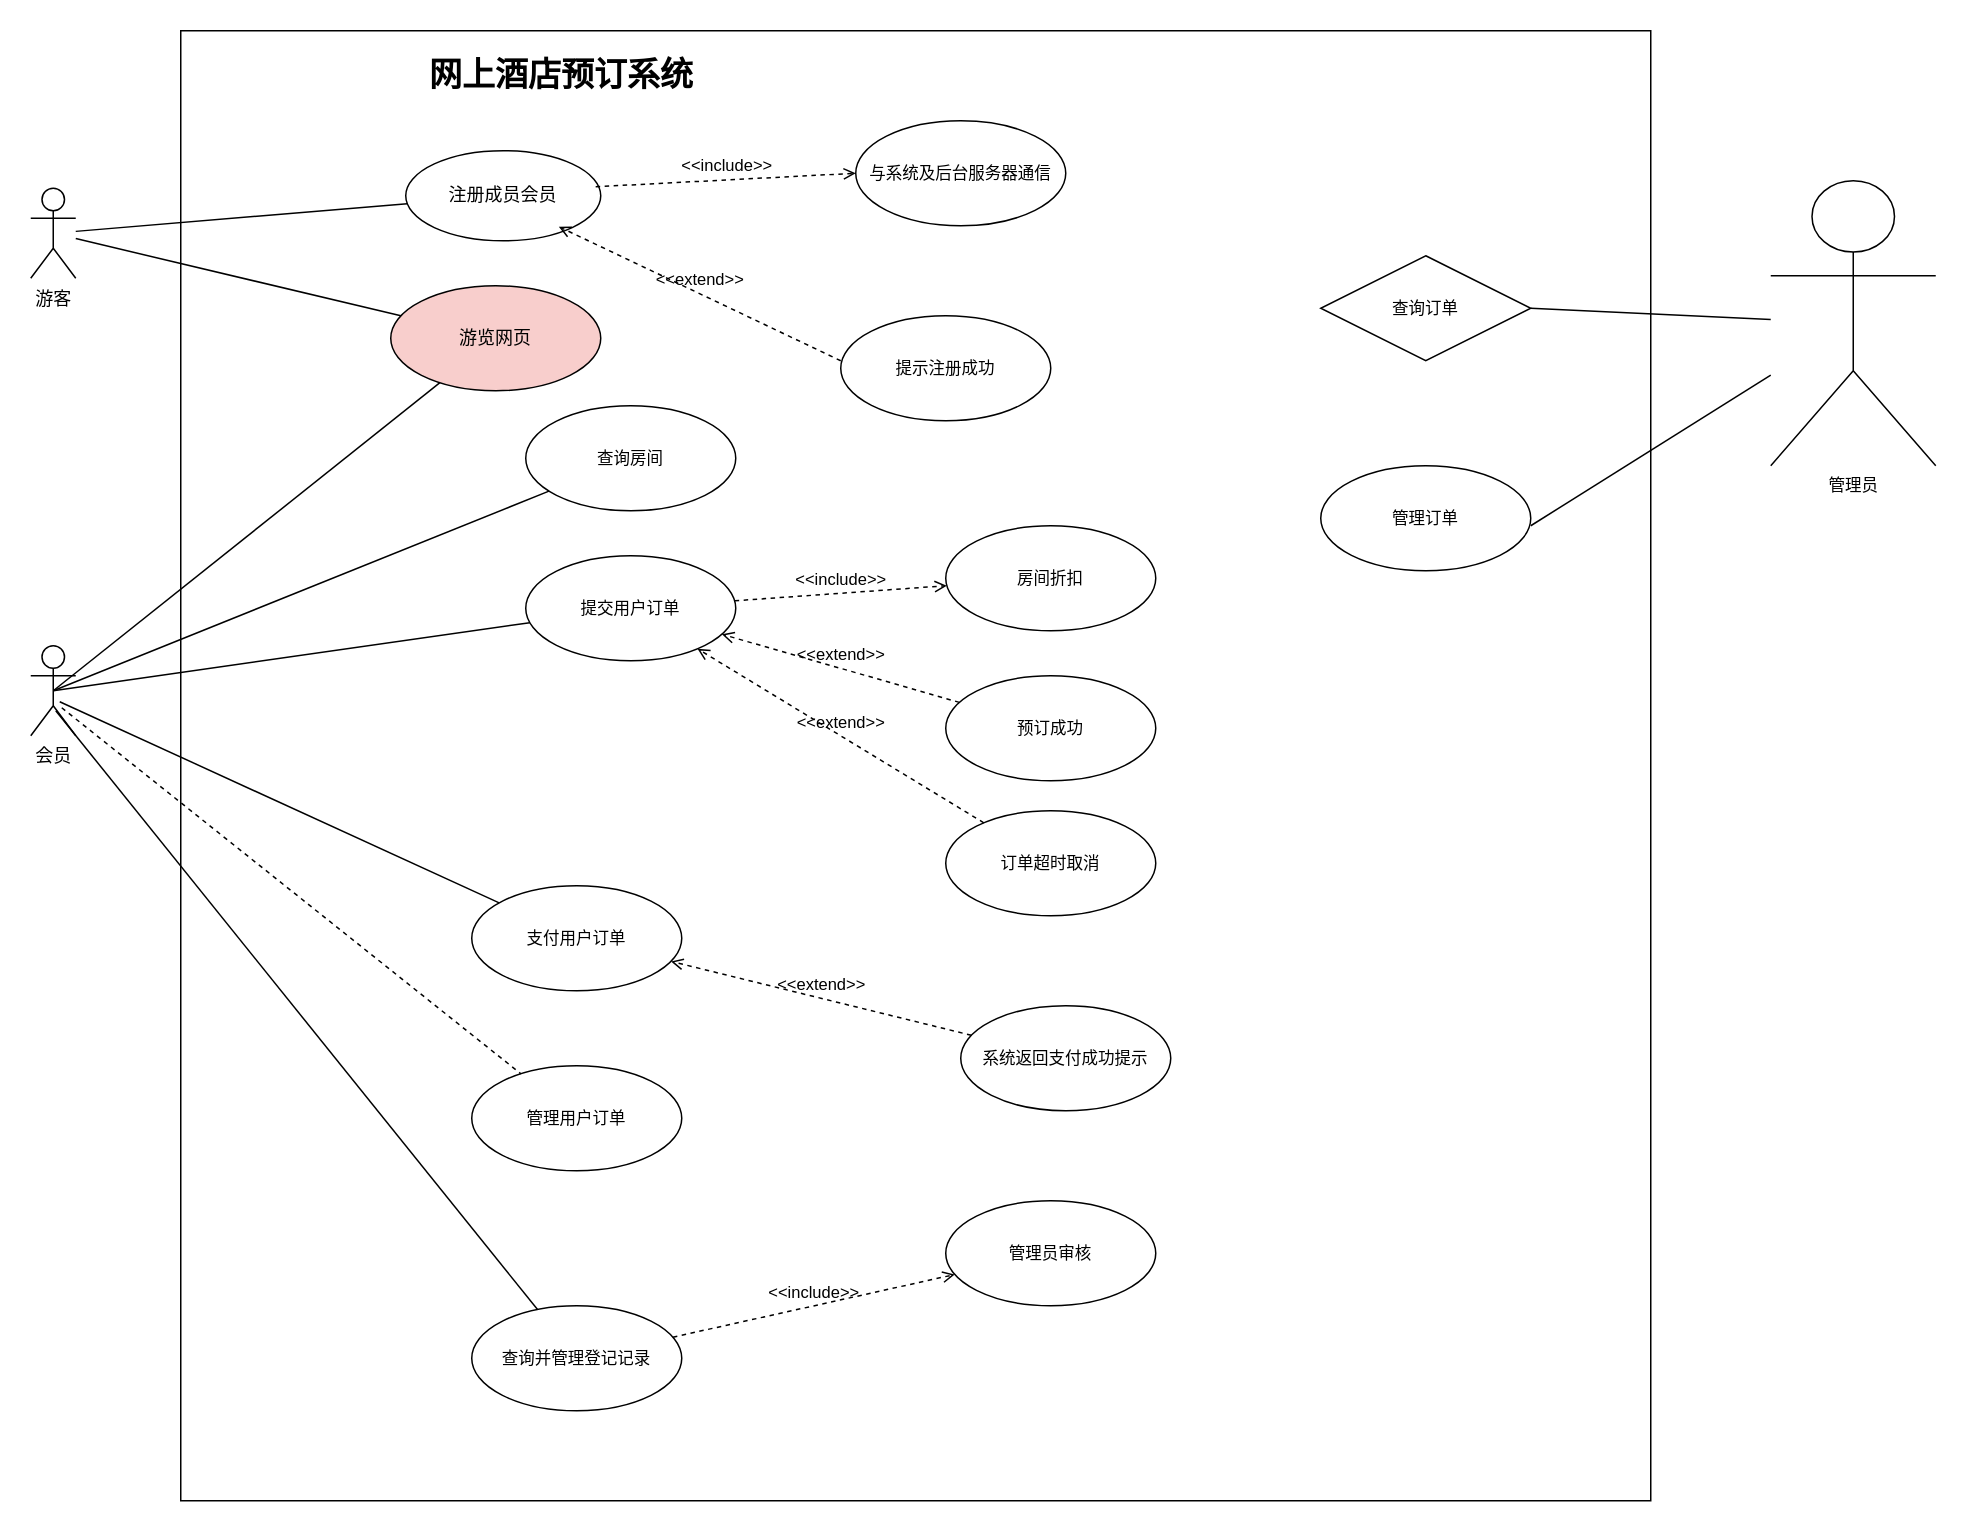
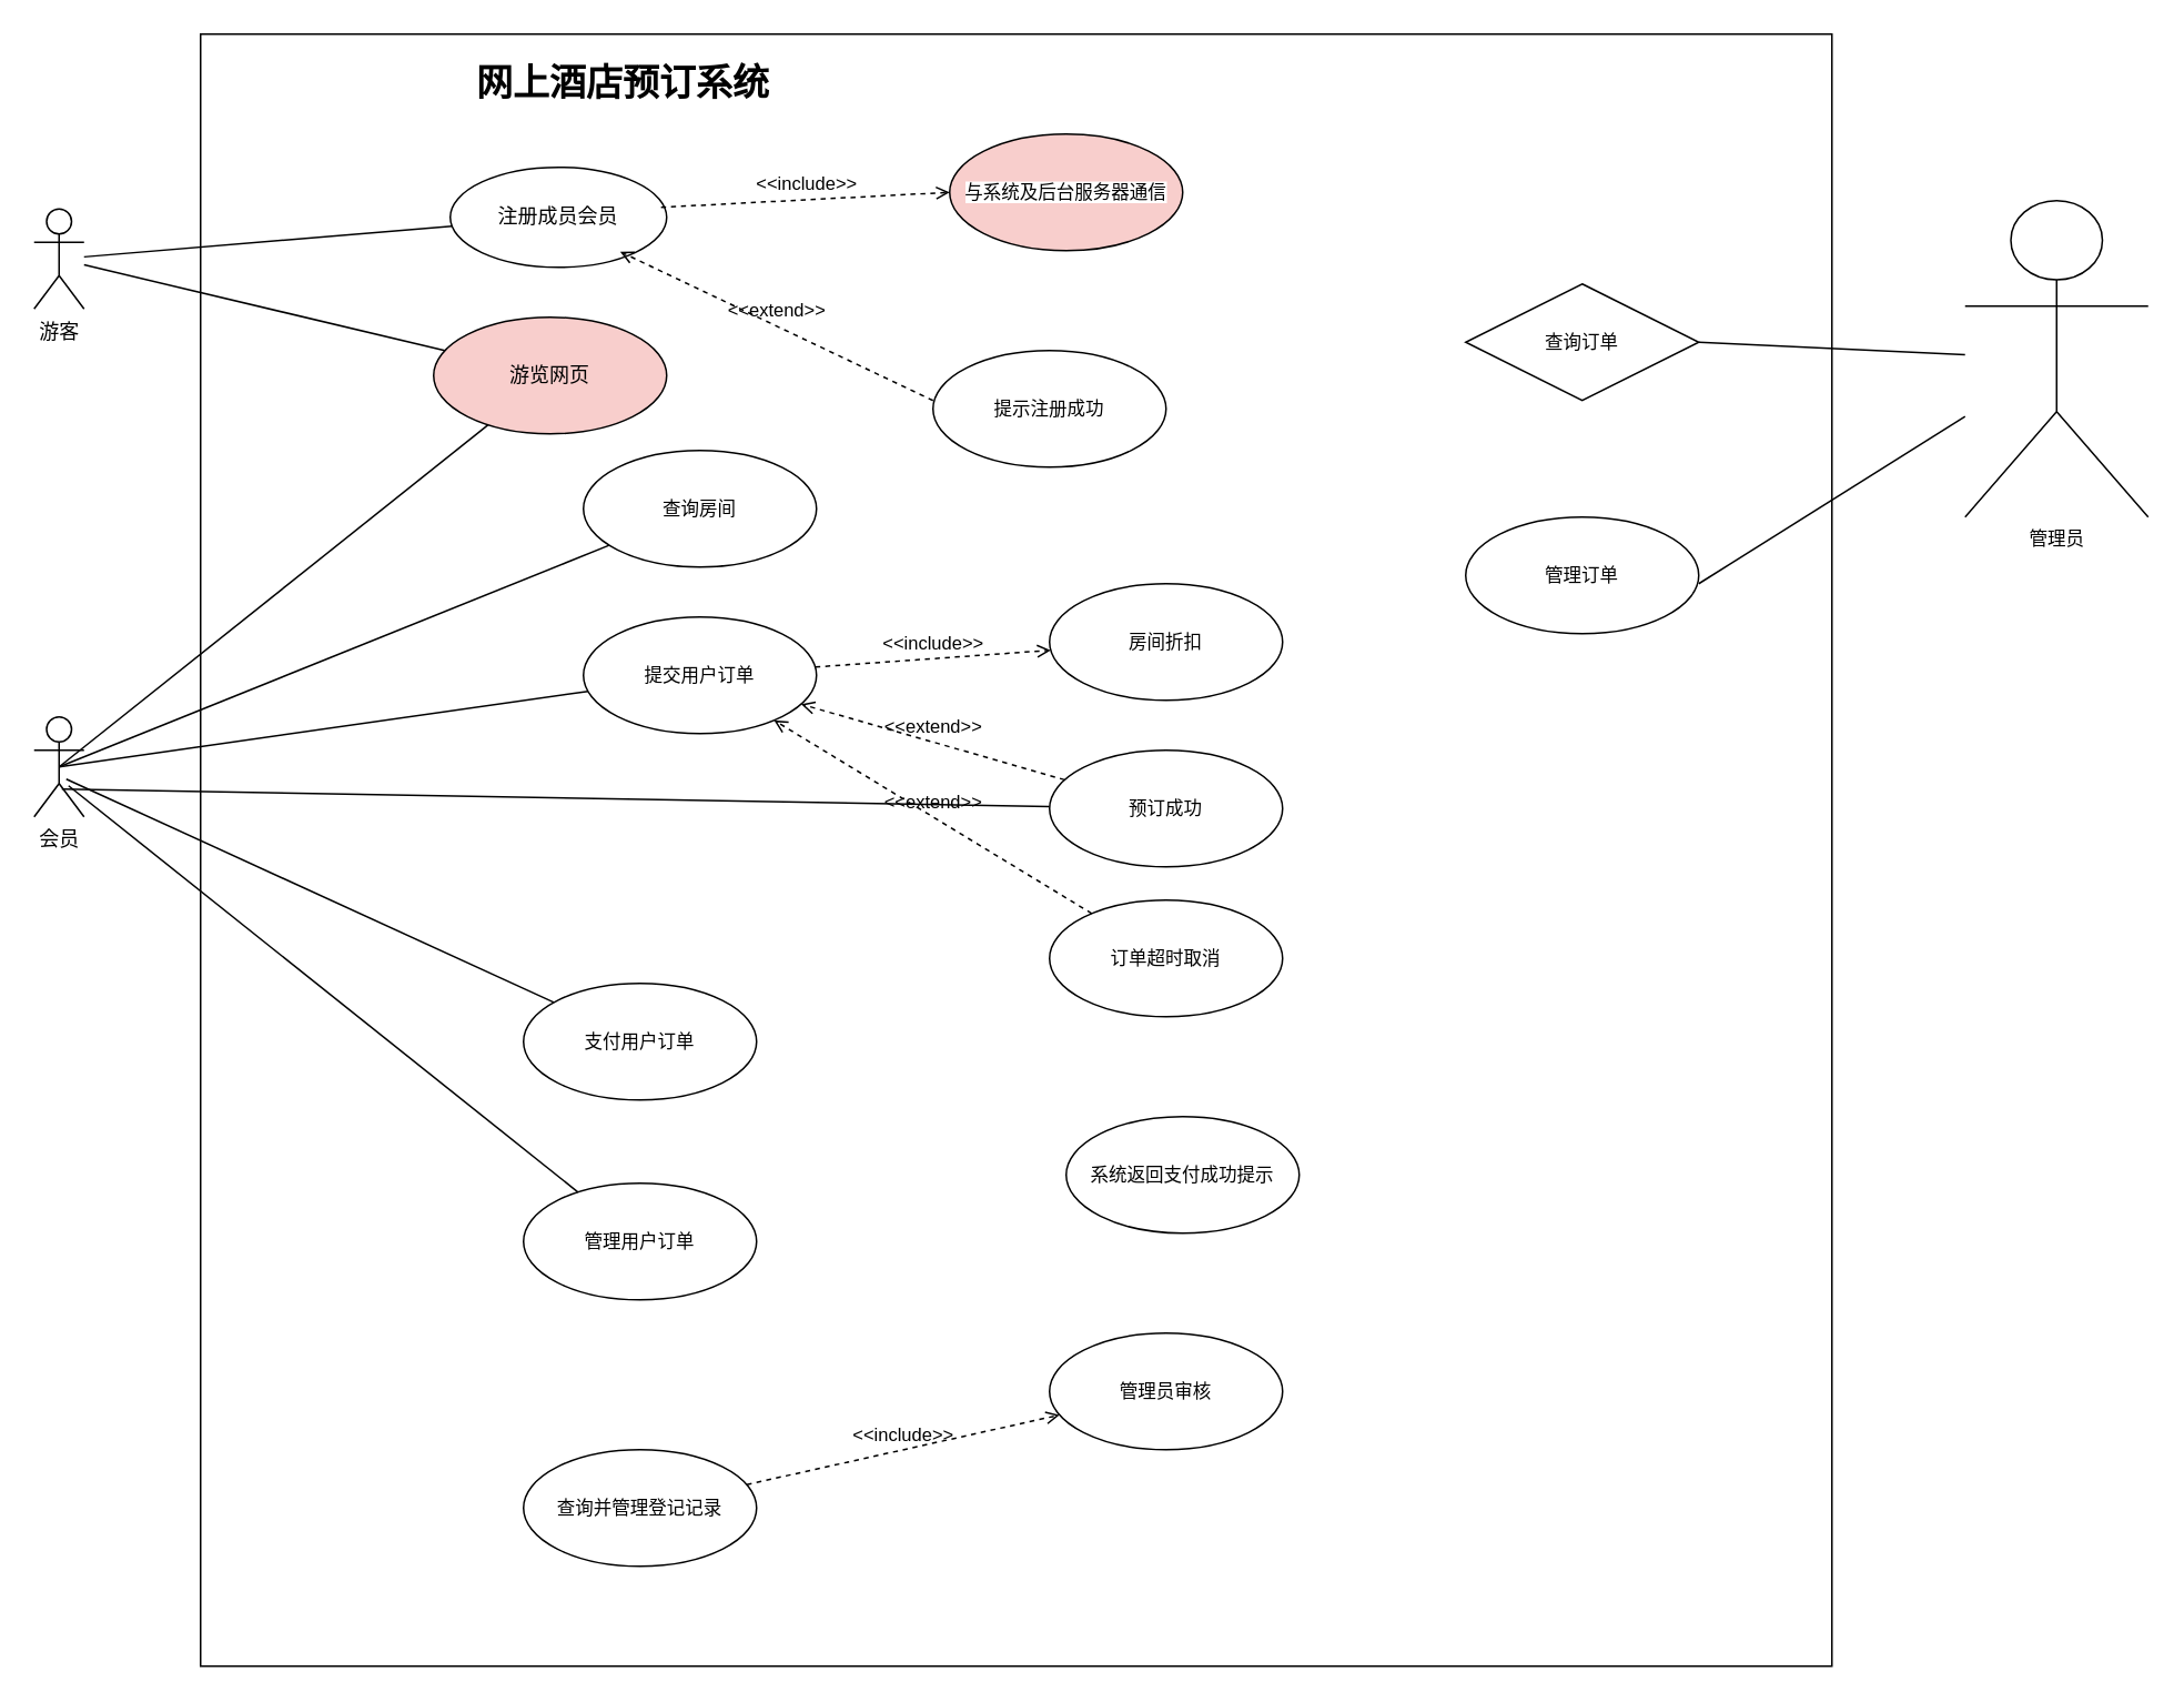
- <mxCell id="10" value="与系统及后台服务器通信" style="ellipse;whiteSpace=wrap;html=1;fontFamily=Helvetica;fontSize=11;fontColor=default;labelBackgroundColor=default;" vertex="1" parent="1"><mxGeometry x="570" y="80" width="140" height="70" as="geometry" /></mxCell>
+ <mxCell id="10" value="与系统及后台服务器通信" style="ellipse;whiteSpace=wrap;html=1;fontFamily=Helvetica;fontSize=11;fontColor=default;labelBackgroundColor=default;fillColor=#f8cecc;" vertex="1" parent="1"><mxGeometry x="570" y="80" width="140" height="70" as="geometry" /></mxCell>
- <mxCell id="22" value="" style="endArrow=none;html=1;rounded=0;strokeColor=default;align=center;verticalAlign=middle;fontFamily=Helvetica;fontSize=11;fontColor=default;labelBackgroundColor=default;exitX=0.689;exitY=0.689;exitDx=0;exitDy=0;exitPerimeter=0;dashed=1;" edge="1" parent="1" source="5" target="18"><mxGeometry width="50" height="50" relative="1" as="geometry"><mxPoint x="90" y="430" as="sourcePoint" /><mxPoint x="140" y="380" as="targetPoint" /></mxGeometry></mxCell>
+ <mxCell id="22" value="" style="endArrow=none;html=1;rounded=0;strokeColor=default;align=center;verticalAlign=middle;fontFamily=Helvetica;fontSize=11;fontColor=default;labelBackgroundColor=default;exitX=0.689;exitY=0.689;exitDx=0;exitDy=0;exitPerimeter=0;" edge="1" parent="1" source="5" target="18"><mxGeometry width="50" height="50" relative="1" as="geometry"><mxPoint x="90" y="430" as="sourcePoint" /><mxPoint x="140" y="380" as="targetPoint" /></mxGeometry></mxCell>
- <mxCell id="32" value="&amp;lt;&amp;lt;extend&amp;gt;&amp;gt;" style="html=1;verticalAlign=bottom;labelBackgroundColor=none;endArrow=open;endFill=0;dashed=1;rounded=0;strokeColor=default;align=center;fontFamily=Helvetica;fontSize=11;fontColor=default;" edge="1" parent="1" source="31" target="17"><mxGeometry width="160" relative="1" as="geometry"><mxPoint x="560" y="660" as="sourcePoint" /><mxPoint x="720" y="650" as="targetPoint" /></mxGeometry></mxCell>
- <mxCell id="23" value="" style="endArrow=none;html=1;rounded=0;strokeColor=default;align=center;verticalAlign=middle;fontFamily=Helvetica;fontSize=11;fontColor=default;labelBackgroundColor=default;exitX=0.556;exitY=0.722;exitDx=0;exitDy=0;exitPerimeter=0;" edge="1" parent="1" source="5" target="19"><mxGeometry width="50" height="50" relative="1" as="geometry"><mxPoint x="100" y="420" as="sourcePoint" /><mxPoint x="150" y="370" as="targetPoint" /></mxGeometry></mxCell>
+ <mxCell id="23" value="" style="endArrow=none;html=1;rounded=0;strokeColor=default;align=center;verticalAlign=middle;fontFamily=Helvetica;fontSize=11;fontColor=default;labelBackgroundColor=default;exitX=0.556;exitY=0.722;exitDx=0;exitDy=0;exitPerimeter=0;" edge="1" parent="1" source="5" target="26"><mxGeometry width="50" height="50" relative="1" as="geometry"><mxPoint x="100" y="420" as="sourcePoint" /><mxPoint x="150" y="370" as="targetPoint" /></mxGeometry></mxCell>
